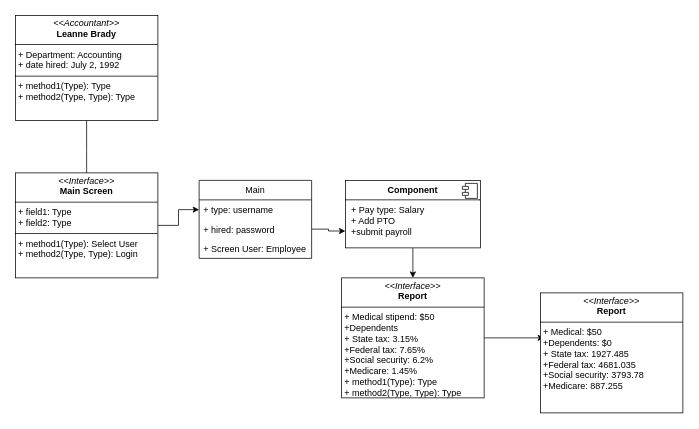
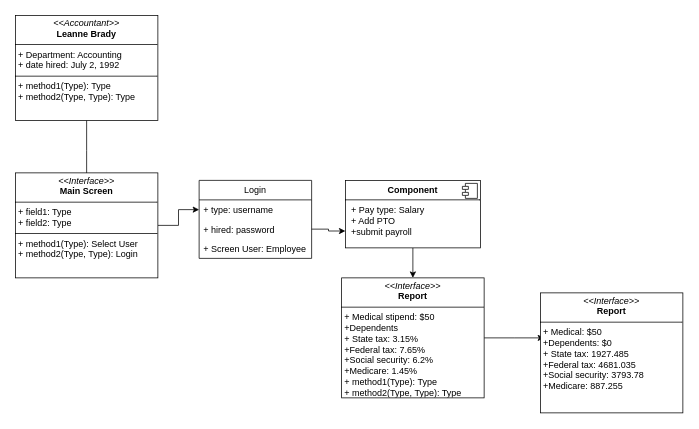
- <mxCell id="4" value="Main" style="swimlane;fontStyle=0;childLayout=stackLayout;horizontal=1;startSize=26;fillColor=none;horizontalStack=0;resizeParent=1;resizeParentMax=0;resizeLast=0;collapsible=1;marginBottom=0;whiteSpace=wrap;html=1;" parent="1" vertex="1"><mxGeometry x="265" y="240" width="150" height="104" as="geometry" /></mxCell>
+ <mxCell id="4" value="Login" style="swimlane;fontStyle=0;childLayout=stackLayout;horizontal=1;startSize=26;fillColor=none;horizontalStack=0;resizeParent=1;resizeParentMax=0;resizeLast=0;collapsible=1;marginBottom=0;whiteSpace=wrap;html=1;" parent="1" vertex="1"><mxGeometry x="265" y="240" width="150" height="104" as="geometry" /></mxCell>
